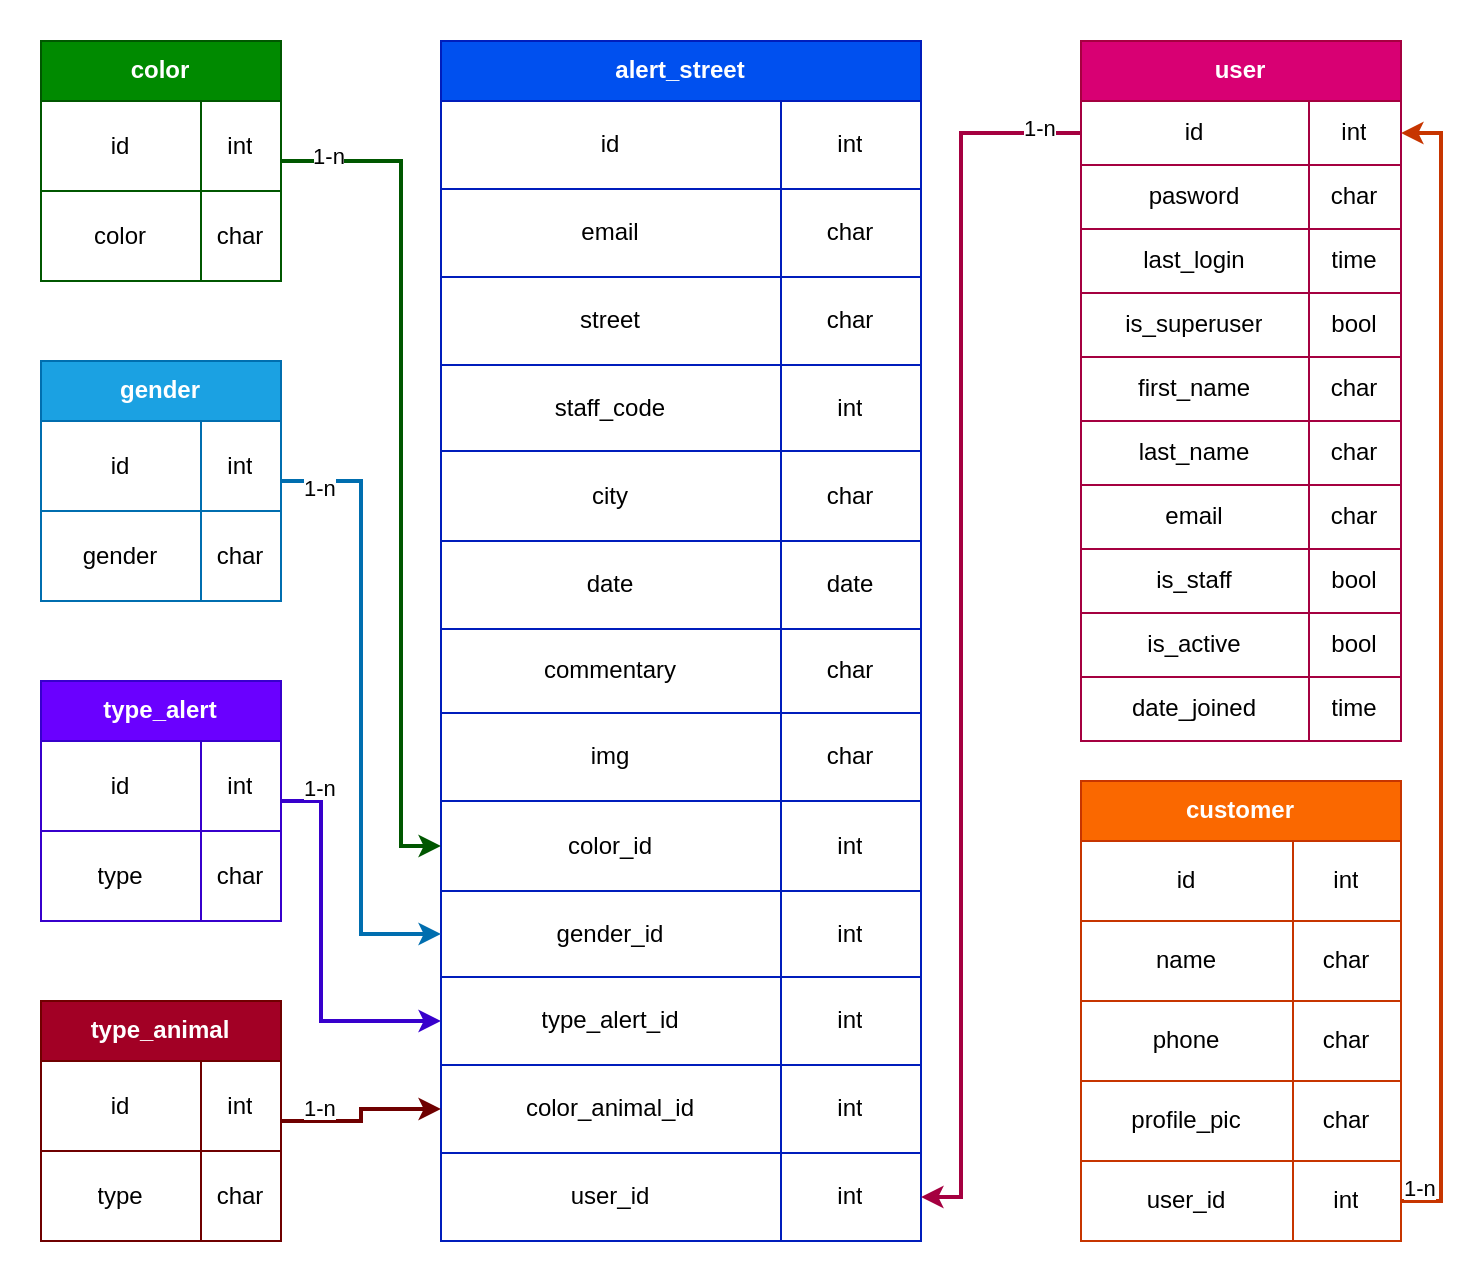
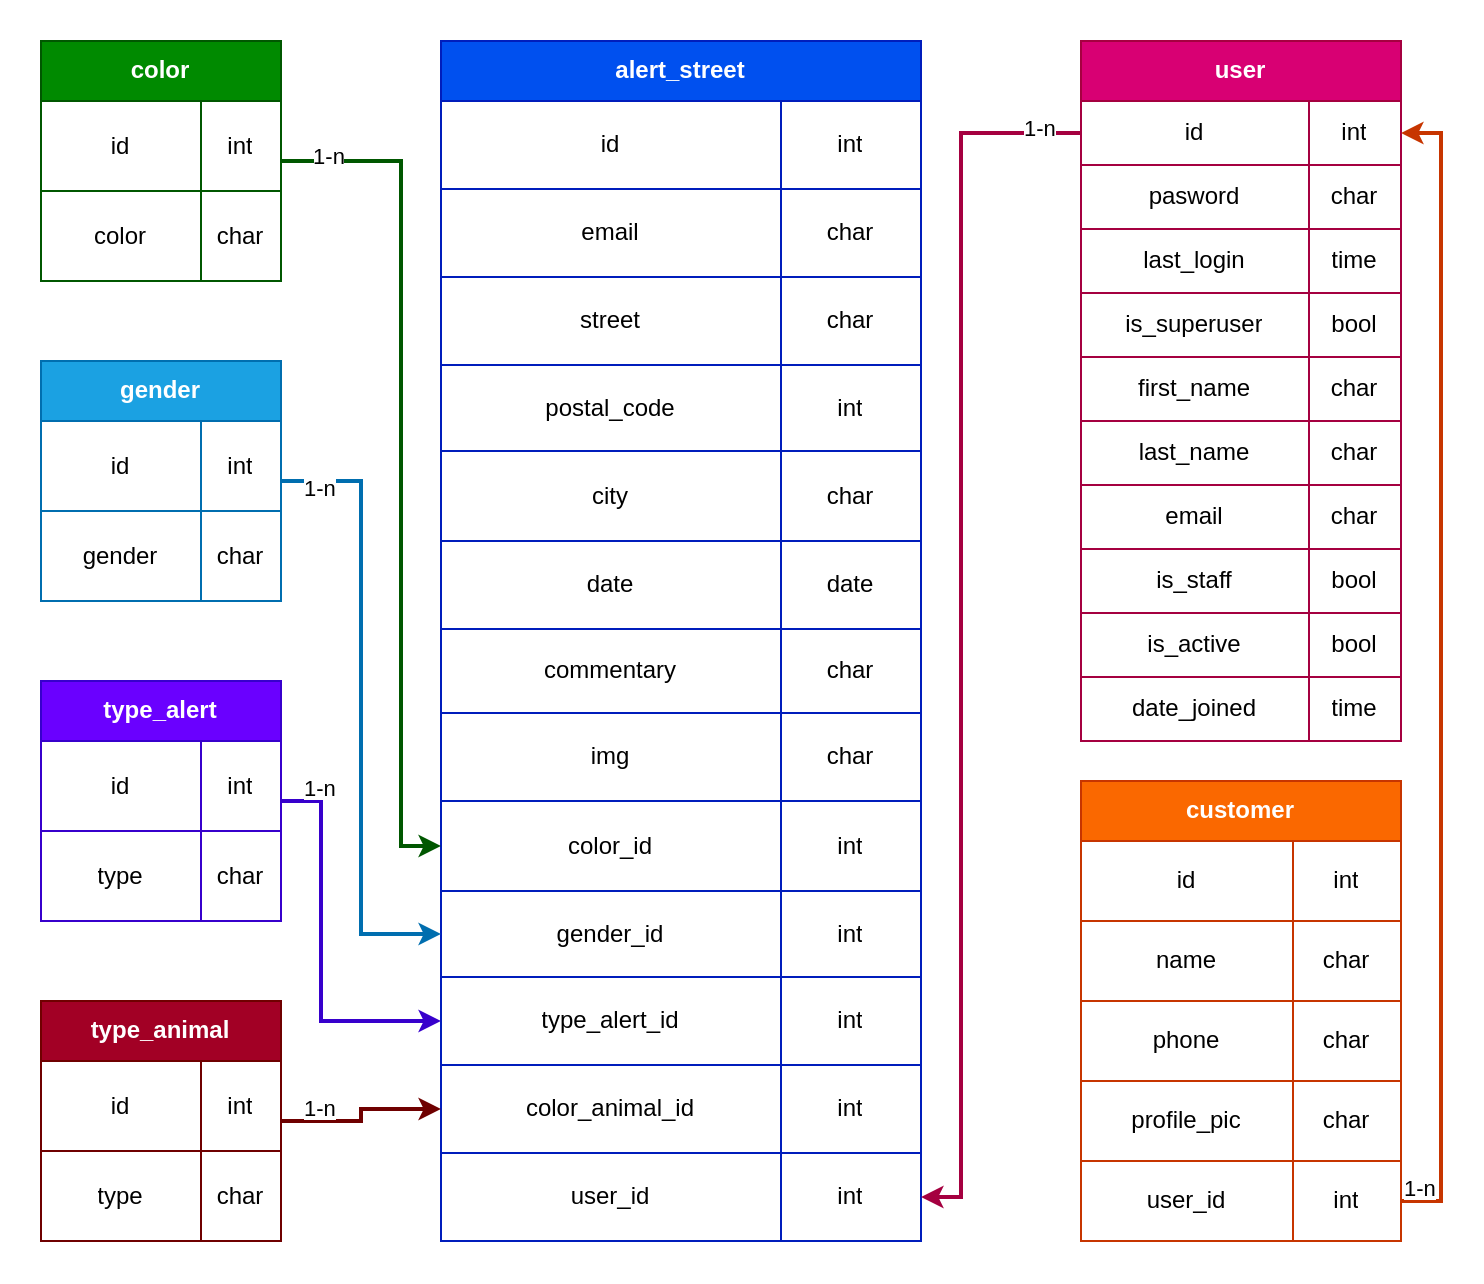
- <mxCell id="13" value="staff_code" style="shape=partialRectangle;html=1;whiteSpace=wrap;connectable=0;fillColor=none;top=0;left=0;bottom=0;right=0;overflow=hidden;" parent="12" vertex="1"><mxGeometry width="170" height="43" as="geometry" /></mxCell>
+ <mxCell id="13" value="postal_code" style="shape=partialRectangle;html=1;whiteSpace=wrap;connectable=0;fillColor=none;top=0;left=0;bottom=0;right=0;overflow=hidden;" parent="12" vertex="1"><mxGeometry width="170" height="43" as="geometry" /></mxCell>
